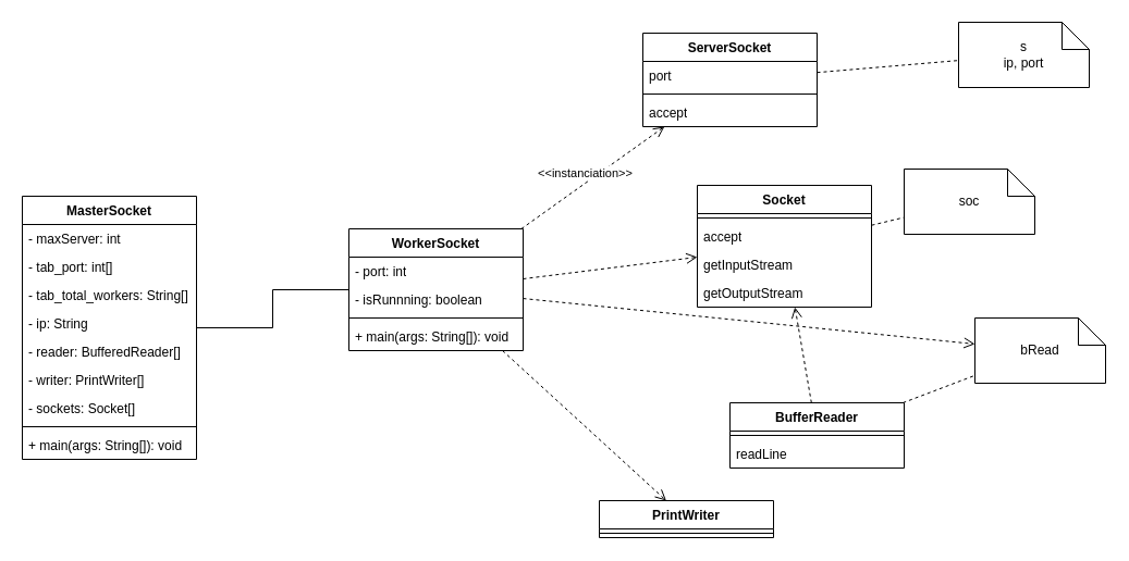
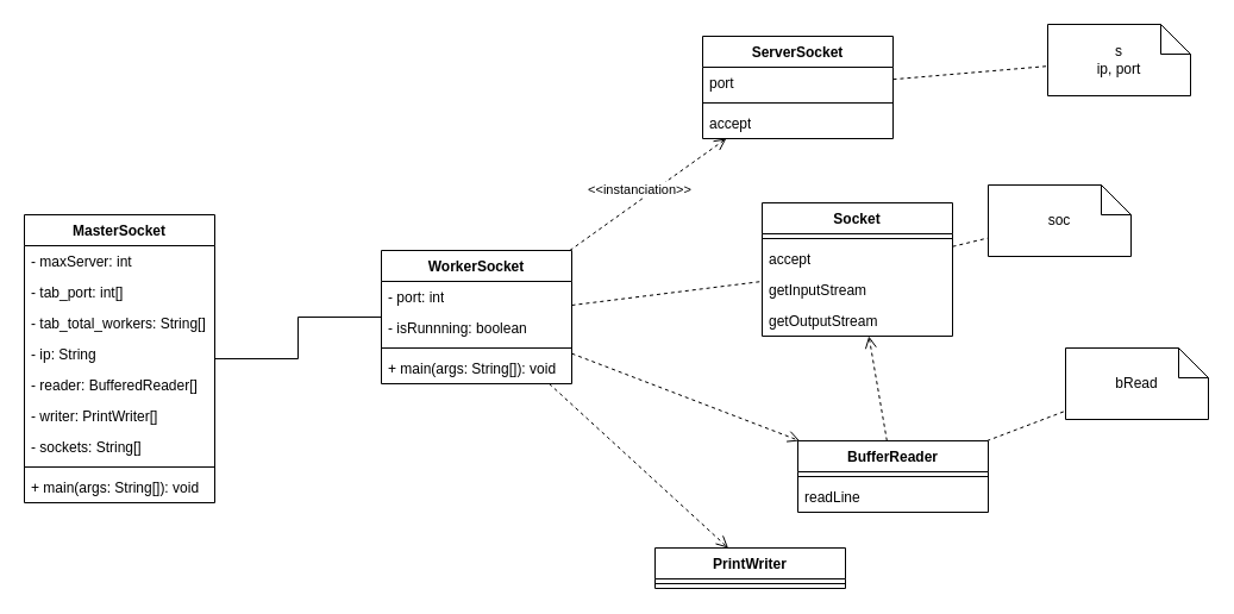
- <mxCell id="29" value="" style="html=1;verticalAlign=bottom;endArrow=open;dashed=1;endSize=8;curved=0;rounded=0;" edge="1" parent="1" source="12" target="24"><mxGeometry relative="1" as="geometry"><mxPoint x="640" y="370" as="sourcePoint" /><mxPoint x="560" y="370" as="targetPoint" /></mxGeometry></mxCell>
+ <mxCell id="29" value="" style="html=1;verticalAlign=bottom;endArrow=none;dashed=1;endSize=8;curved=0;rounded=0;" edge="1" parent="1" source="12" target="24"><mxGeometry relative="1" as="geometry"><mxPoint x="640" y="370" as="sourcePoint" /><mxPoint x="560" y="370" as="targetPoint" /></mxGeometry></mxCell>
- <mxCell id="34" value="" style="html=1;verticalAlign=bottom;endArrow=open;dashed=1;endSize=8;curved=0;rounded=0;" edge="1" parent="1" source="12" target="38"><mxGeometry relative="1" as="geometry"><mxPoint x="490" y="440" as="sourcePoint" /><mxPoint x="410" y="440" as="targetPoint" /></mxGeometry></mxCell>
+ <mxCell id="34" value="" style="html=1;verticalAlign=bottom;endArrow=open;dashed=1;endSize=8;curved=0;rounded=0;" edge="1" parent="1" source="12" target="30"><mxGeometry relative="1" as="geometry"><mxPoint x="490" y="440" as="sourcePoint" /><mxPoint x="410" y="440" as="targetPoint" /></mxGeometry></mxCell>
- <mxCell id="9" value="- sockets: Socket[]" style="text;strokeColor=none;fillColor=none;align=left;verticalAlign=top;spacingLeft=4;spacingRight=4;overflow=hidden;rotatable=0;points=[[0,0.5],[1,0.5]];portConstraint=eastwest;whiteSpace=wrap;html=1;" vertex="1" parent="2"><mxGeometry y="182" width="160" height="26" as="geometry" /></mxCell>
+ <mxCell id="9" value="- sockets: String[]" style="text;strokeColor=none;fillColor=none;align=left;verticalAlign=top;spacingLeft=4;spacingRight=4;overflow=hidden;rotatable=0;points=[[0,0.5],[1,0.5]];portConstraint=eastwest;whiteSpace=wrap;html=1;" vertex="1" parent="2"><mxGeometry y="182" width="160" height="26" as="geometry" /></mxCell>
